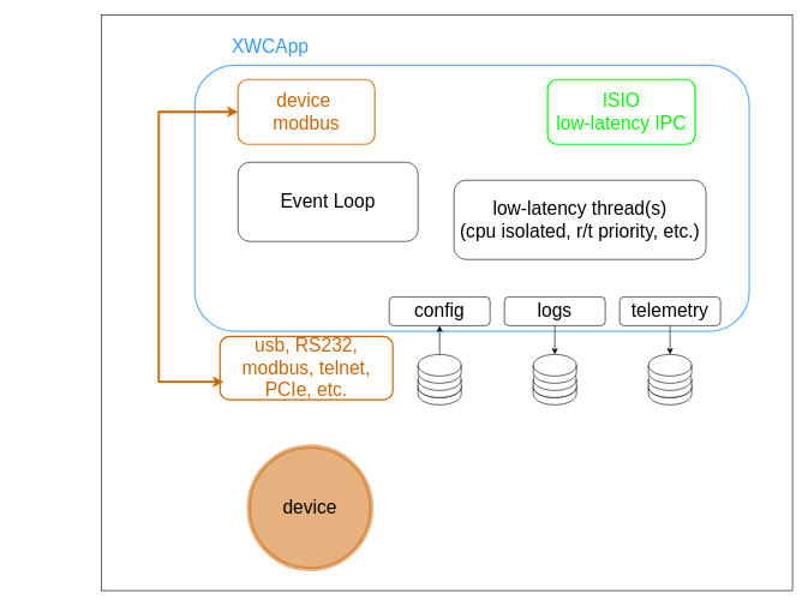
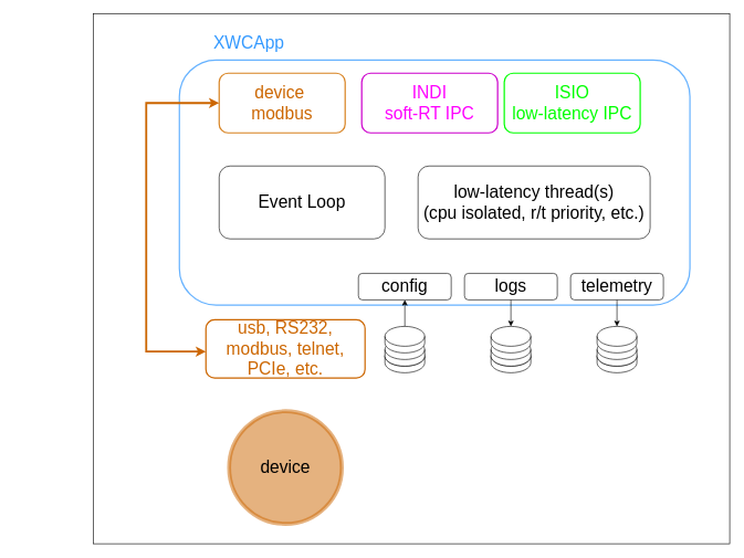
+ <mxCell id="7" value="&lt;span style=&quot;font-size: 26px;&quot;&gt;&lt;font color=&quot;#ff00ff&quot;&gt;INDI&lt;/font&gt;&lt;/span&gt;&lt;div&gt;&lt;span style=&quot;font-size: 26px;&quot;&gt;&lt;font color=&quot;#ff00ff&quot;&gt;soft-RT IPC&lt;/font&gt;&lt;/span&gt;&lt;/div&gt;" style="rounded=1;whiteSpace=wrap;html=1;strokeColor=#CC00CC;strokeWidth=2;" parent="3" vertex="1"><mxGeometry x="525" y="60" width="205" height="90" as="geometry" /></mxCell>
- <mxCell id="9" value="&lt;font style=&quot;font-size: 26px;&quot;&gt;Event Loop&lt;/font&gt;" style="rounded=1;whiteSpace=wrap;html=1;" parent="3" vertex="1"><mxGeometry x="310" y="175" width="250" height="110" as="geometry" /></mxCell>
+ <mxCell id="9" value="&lt;font style=&quot;font-size: 26px;&quot;&gt;Event Loop&lt;/font&gt;" style="rounded=1;whiteSpace=wrap;html=1;" parent="3" vertex="1"><mxGeometry x="310" y="200" width="250" height="110" as="geometry" /></mxCell>
- <mxCell id="11" value="&lt;font style=&quot;font-size: 26px;&quot;&gt;usb, RS232, modbus, telnet, PCIe, etc.&lt;/font&gt;" style="rounded=1;whiteSpace=wrap;html=1;strokeColor=#CC6600;strokeWidth=2;fontColor=#CC6600;" parent="3" vertex="1"><mxGeometry x="285" y="417" width="240" height="88" as="geometry" /></mxCell>
+ <mxCell id="11" value="&lt;font style=&quot;font-size: 26px;&quot;&gt;usb, RS232, modbus, telnet, PCIe, etc.&lt;/font&gt;" style="rounded=1;whiteSpace=wrap;html=1;strokeColor=#CC6600;strokeWidth=2;fontColor=#CC6600;" parent="3" vertex="1"><mxGeometry x="290" y="432" width="240" height="88" as="geometry" /></mxCell>
